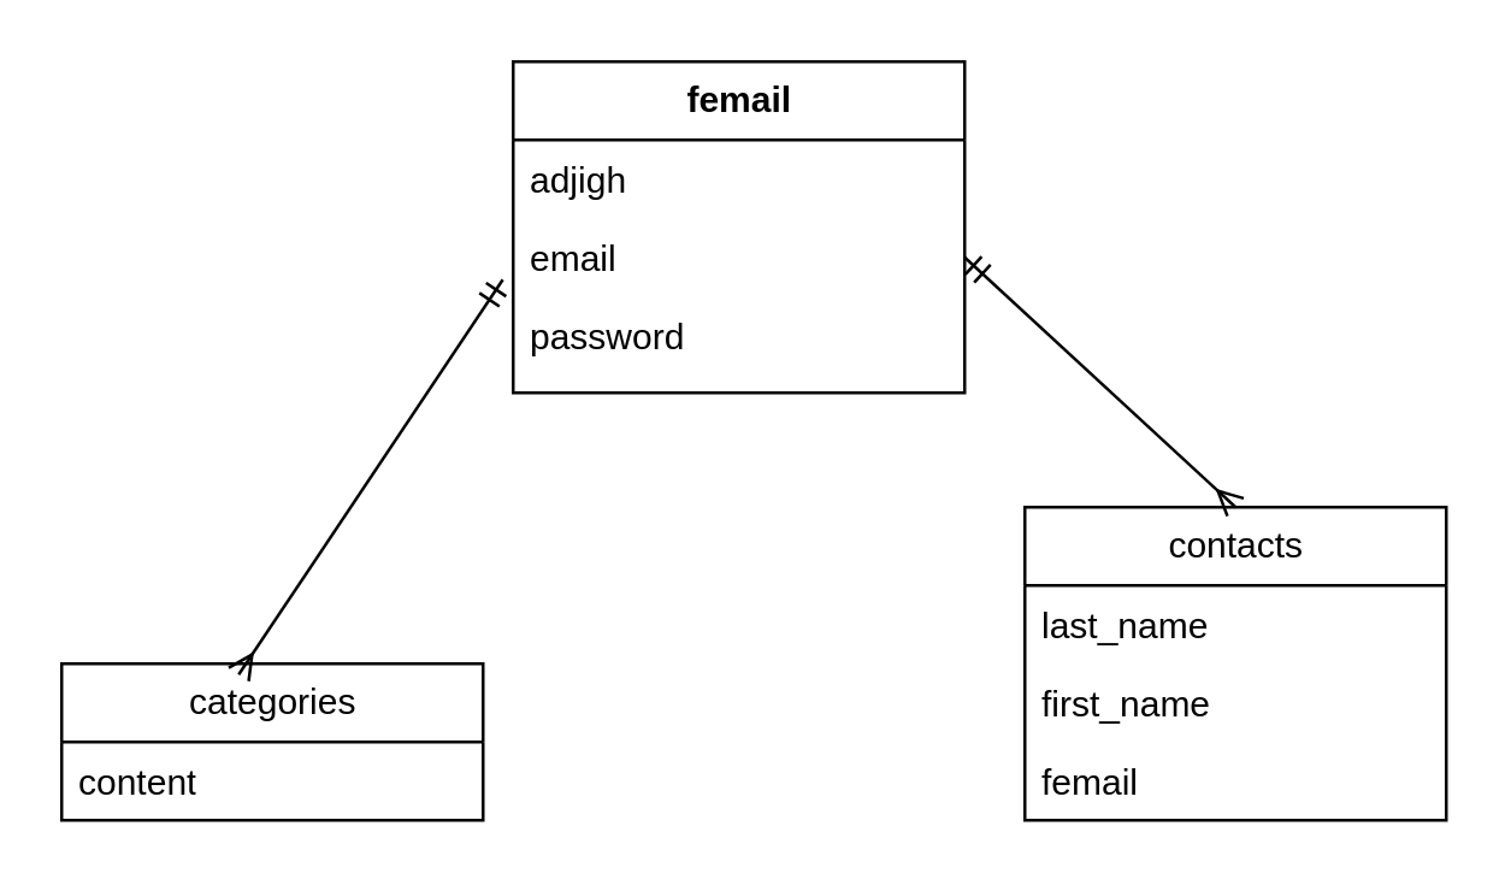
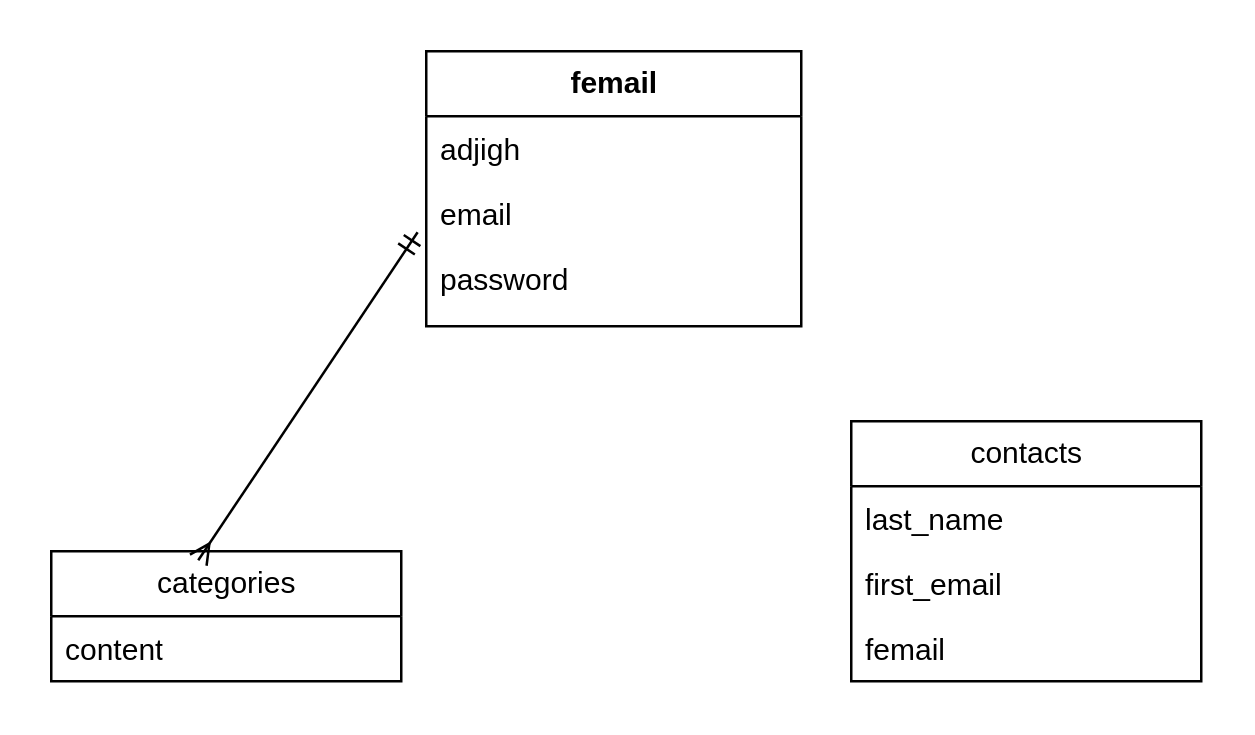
- <mxCell id="12" style="edgeStyle=none;html=1;exitX=1;exitY=0.5;exitDx=0;exitDy=0;entryX=0.5;entryY=0;entryDx=0;entryDy=0;endArrow=ERmany;endFill=0;startArrow=ERmandOne;startFill=0;" edge="1" parent="1" source="6" target="8"><mxGeometry relative="1" as="geometry" /></mxCell>
- <mxCell id="10" value="first_name" style="text;strokeColor=none;fillColor=none;align=left;verticalAlign=top;spacingLeft=4;spacingRight=4;overflow=hidden;rotatable=0;points=[[0,0.5],[1,0.5]];portConstraint=eastwest;whiteSpace=wrap;html=1;" vertex="1" parent="8"><mxGeometry y="52" width="140" height="26" as="geometry" /></mxCell>
+ <mxCell id="10" value="first_email" style="text;strokeColor=none;fillColor=none;align=left;verticalAlign=top;spacingLeft=4;spacingRight=4;overflow=hidden;rotatable=0;points=[[0,0.5],[1,0.5]];portConstraint=eastwest;whiteSpace=wrap;html=1;" vertex="1" parent="8"><mxGeometry y="52" width="140" height="26" as="geometry" /></mxCell>
